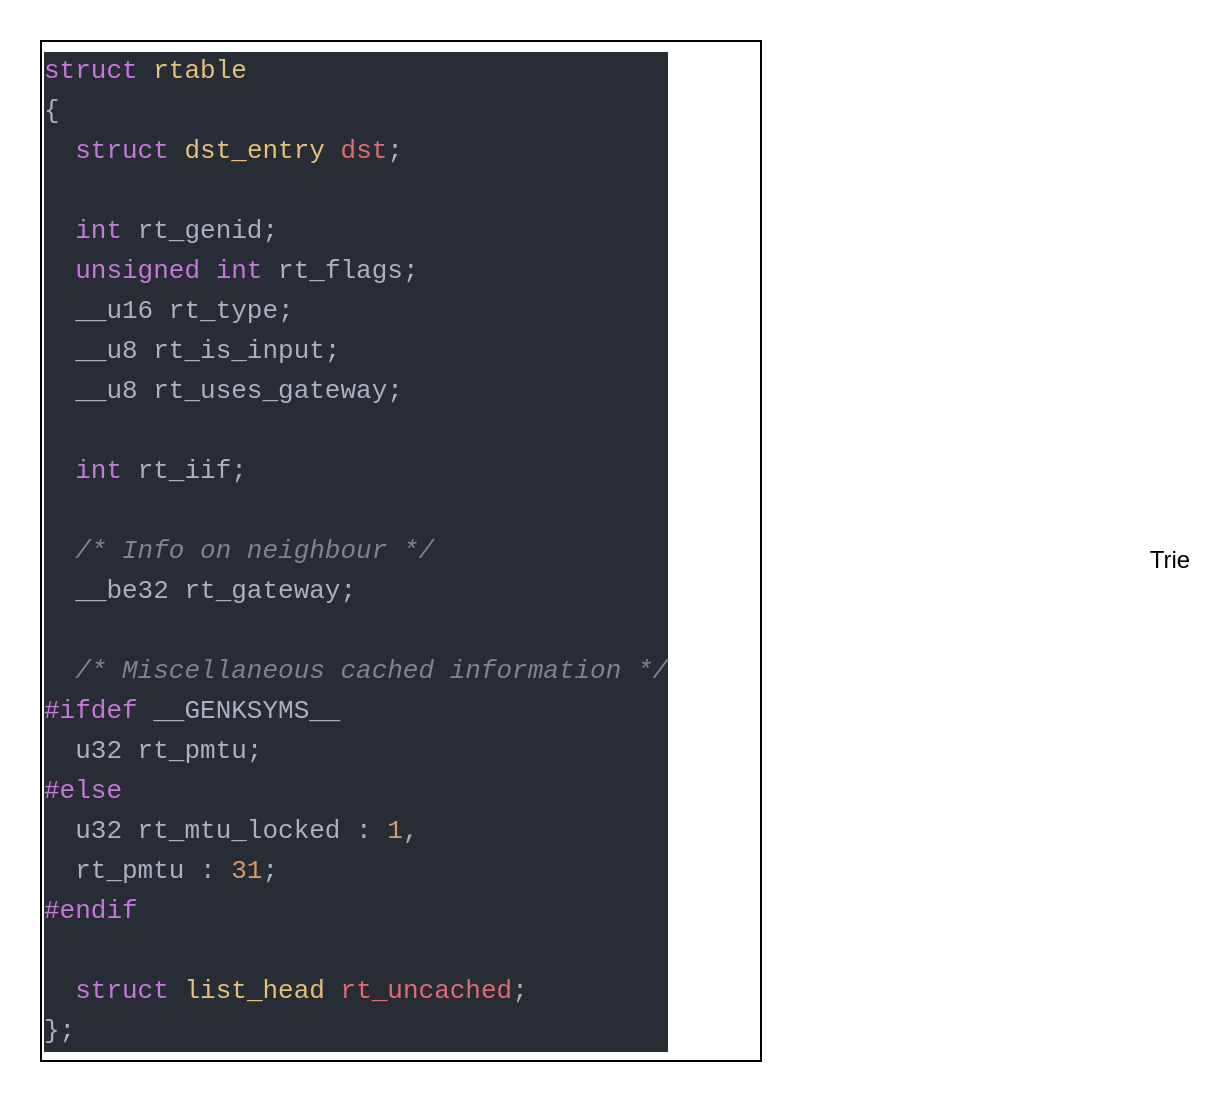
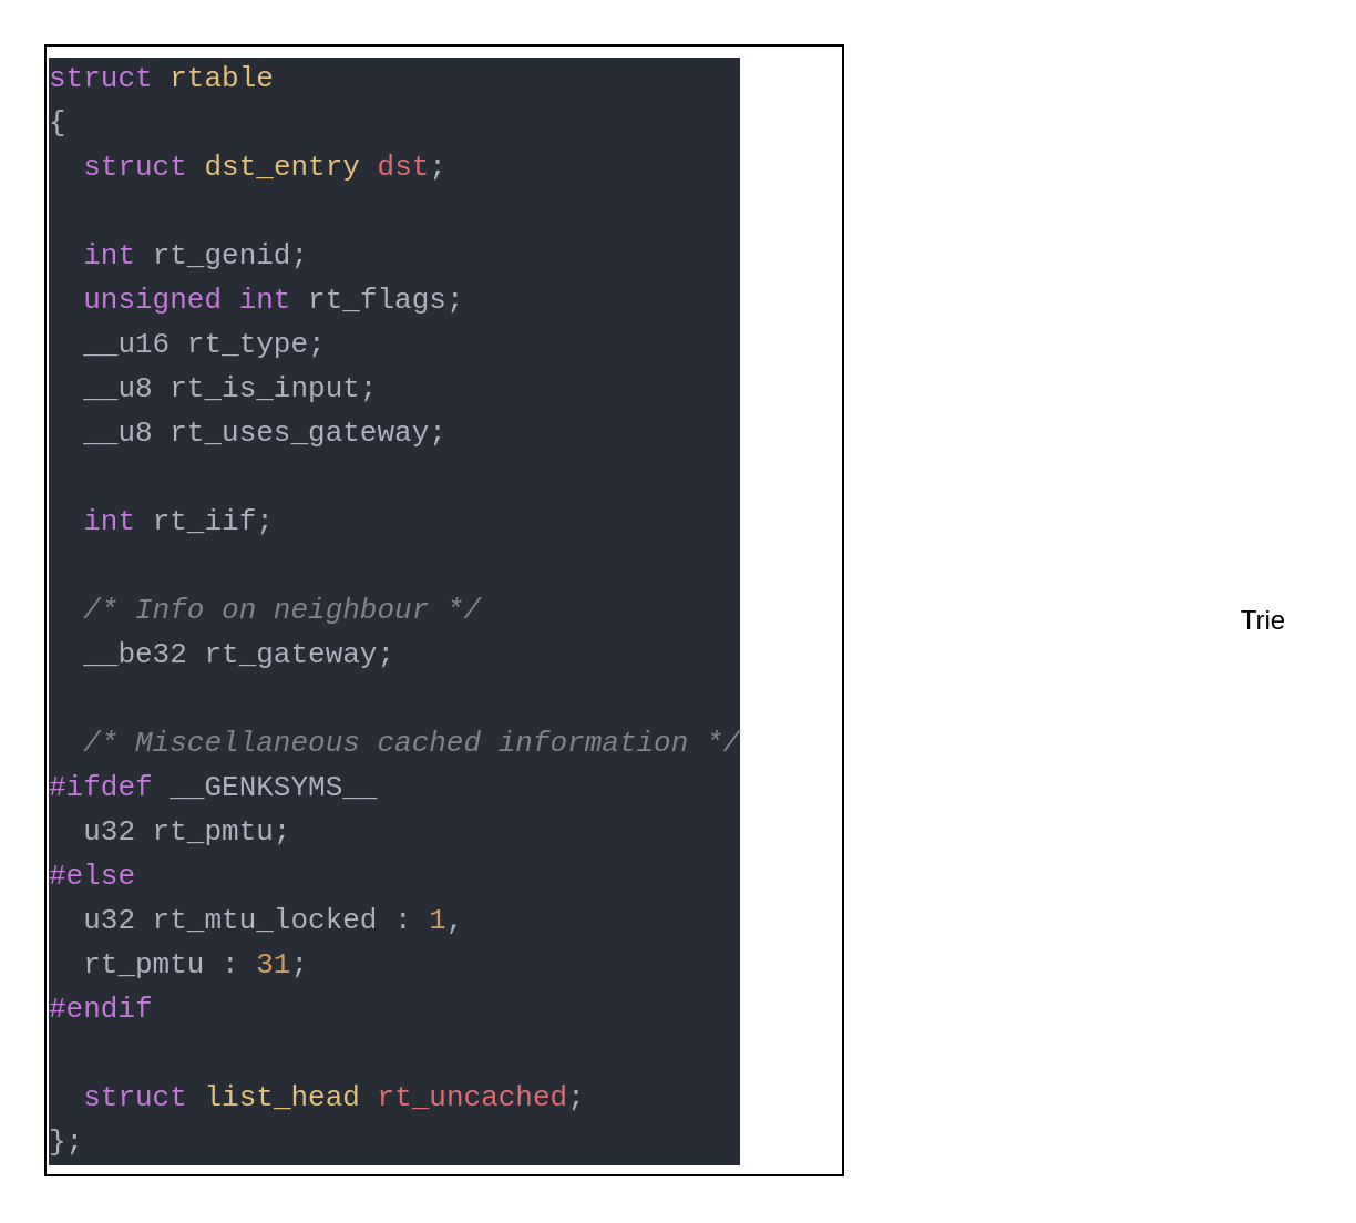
- <mxCell id="3" value="Trie" style="text;html=1;strokeColor=none;fillColor=none;align=center;verticalAlign=middle;whiteSpace=wrap;rounded=0;" vertex="1" parent="1"><mxGeometry x="565" y="270" width="40" height="20" as="geometry" /></mxCell>
+ <mxCell id="3" value="Trie" style="text;html=1;strokeColor=none;fillColor=none;align=center;verticalAlign=middle;whiteSpace=wrap;rounded=0;" vertex="1" parent="1"><mxGeometry x="550" y="270" width="40" height="20" as="geometry" /></mxCell>
